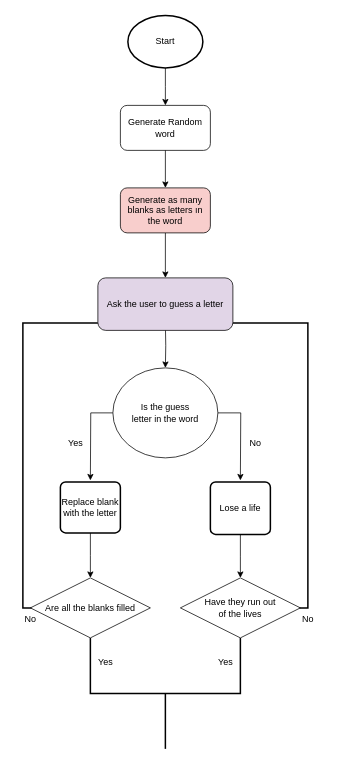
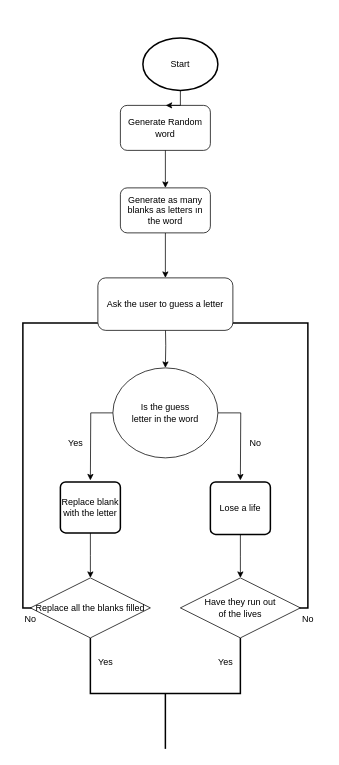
- <mxCell id="8" value="Start" style="strokeWidth=2;html=1;shape=mxgraph.flowchart.start_2;whiteSpace=wrap;" vertex="1" parent="1"><mxGeometry x="170" y="20" width="100" height="70" as="geometry" /></mxCell>
+ <mxCell id="8" value="Start" style="strokeWidth=2;html=1;shape=mxgraph.flowchart.start_2;whiteSpace=wrap;" vertex="1" parent="1"><mxGeometry x="190" y="50" width="100" height="70" as="geometry" /></mxCell>
- <mxCell id="16" value="Generate as many blanks as letters ın the word" style="rounded=1;whiteSpace=wrap;html=1;fillColor=#f8cecc;" vertex="1" parent="1"><mxGeometry x="160" y="250" width="120" height="60" as="geometry" /></mxCell>
+ <mxCell id="16" value="Generate as many blanks as letters ın the word" style="rounded=1;whiteSpace=wrap;html=1;" vertex="1" parent="1"><mxGeometry x="160" y="250" width="120" height="60" as="geometry" /></mxCell>
- <mxCell id="20" value="Ask the user to guess a letter" style="rounded=1;whiteSpace=wrap;html=1;fillColor=#e1d5e7;" vertex="1" parent="1"><mxGeometry x="130" y="370" width="180" height="70" as="geometry" /></mxCell>
+ <mxCell id="20" value="Ask the user to guess a letter" style="rounded=1;whiteSpace=wrap;html=1;" vertex="1" parent="1"><mxGeometry x="130" y="370" width="180" height="70" as="geometry" /></mxCell>
- <mxCell id="26" value="Are all the blanks filled" style="rhombus;whiteSpace=wrap;html=1;" vertex="1" parent="1"><mxGeometry x="40" y="770" width="160" height="80" as="geometry" /></mxCell>
+ <mxCell id="26" value="Replace all the blanks filled" style="rhombus;whiteSpace=wrap;html=1;" vertex="1" parent="1"><mxGeometry x="40" y="770" width="160" height="80" as="geometry" /></mxCell>
